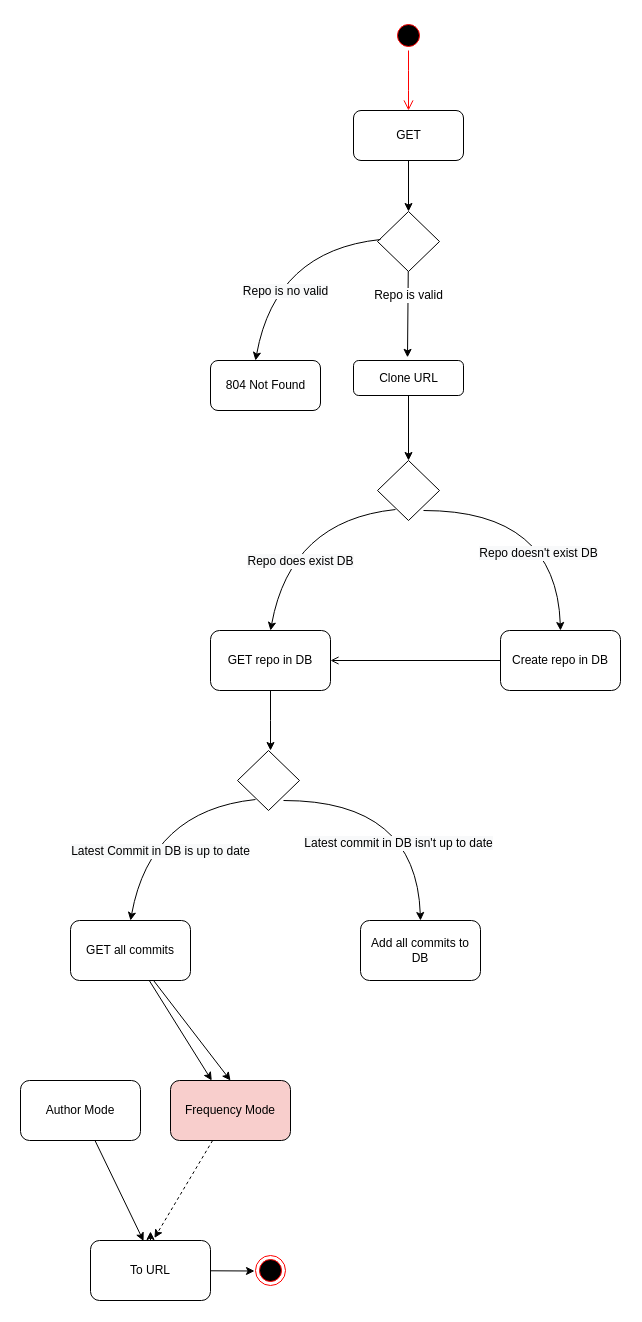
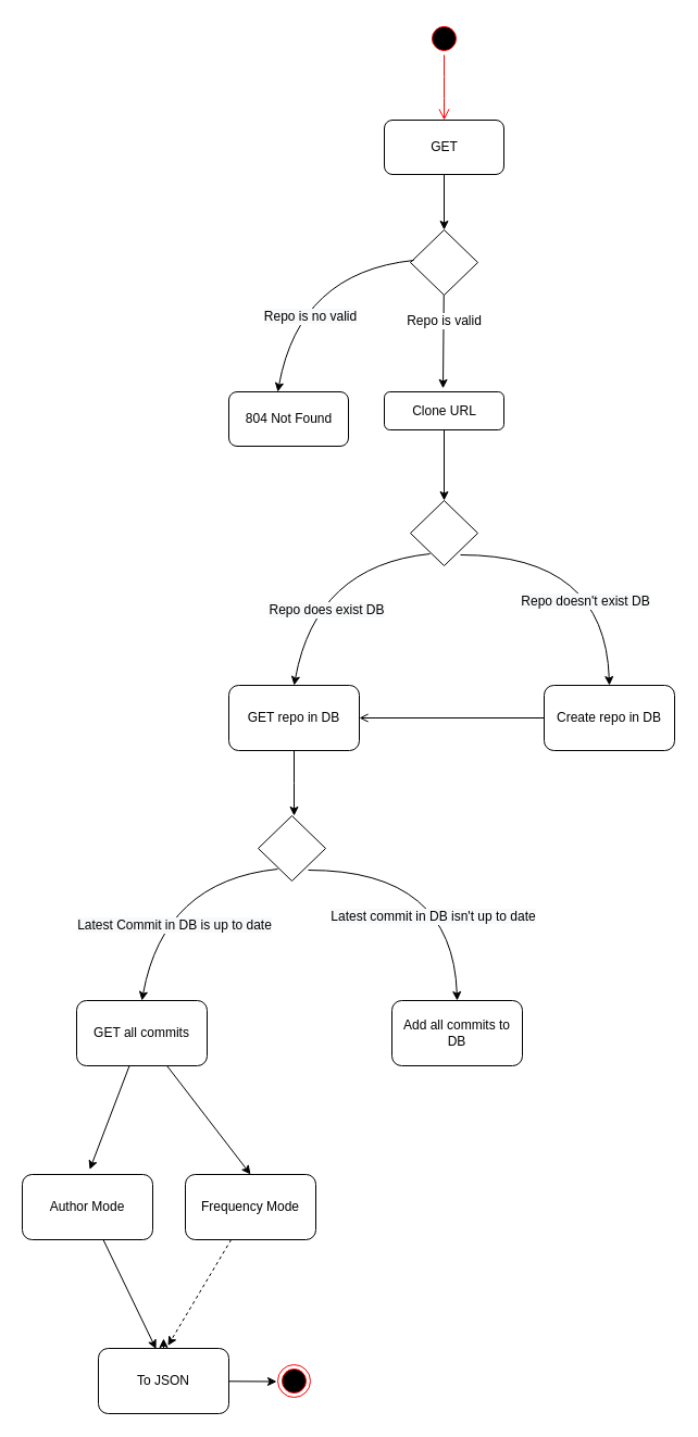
- <mxCell id="22" style="rounded=0;orthogonalLoop=1;jettySize=auto;html=1;" parent="1" source="24" target="29" edge="1"><mxGeometry relative="1" as="geometry"><mxPoint x="70" y="1080" as="targetPoint" /></mxGeometry></mxCell>
+ <mxCell id="22" style="rounded=0;orthogonalLoop=1;jettySize=auto;html=1;entryX=0.517;entryY=-0.075;entryDx=0;entryDy=0;entryPerimeter=0;" parent="1" source="24" target="27" edge="1"><mxGeometry relative="1" as="geometry"><mxPoint x="70" y="1080" as="targetPoint" /></mxGeometry></mxCell>
- <mxCell id="29" value="Frequency Mode" style="rounded=1;whiteSpace=wrap;html=1;fillColor=#f8cecc;" parent="1" vertex="1"><mxGeometry x="170" y="1080" width="120" height="60" as="geometry" /></mxCell>
+ <mxCell id="29" value="Frequency Mode" style="rounded=1;whiteSpace=wrap;html=1;" parent="1" vertex="1"><mxGeometry x="170" y="1080" width="120" height="60" as="geometry" /></mxCell>
- <mxCell id="32" value="To URL" style="rounded=1;whiteSpace=wrap;html=1;" parent="1" vertex="1"><mxGeometry x="90" y="1240" width="120" height="60" as="geometry" /></mxCell>
+ <mxCell id="32" value="To JSON" style="rounded=1;whiteSpace=wrap;html=1;" parent="1" vertex="1"><mxGeometry x="90" y="1240" width="120" height="60" as="geometry" /></mxCell>
